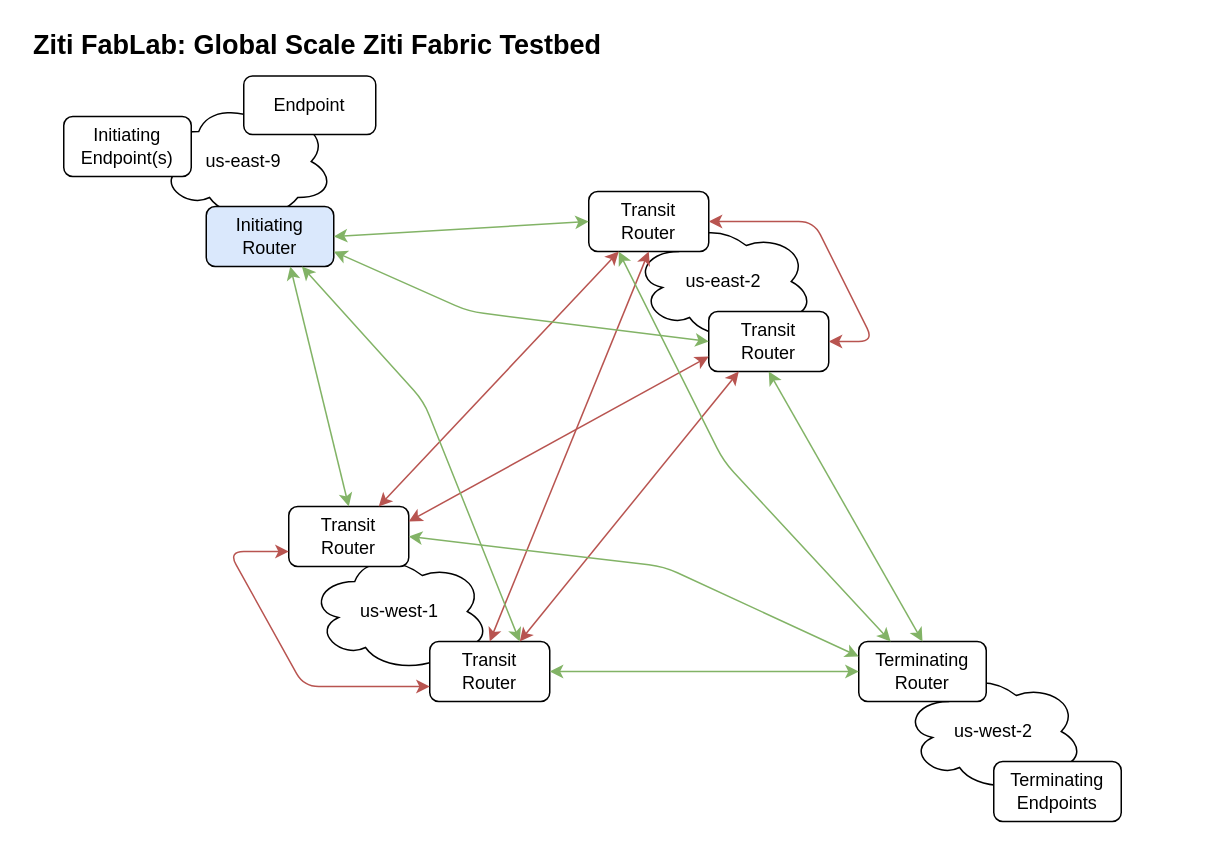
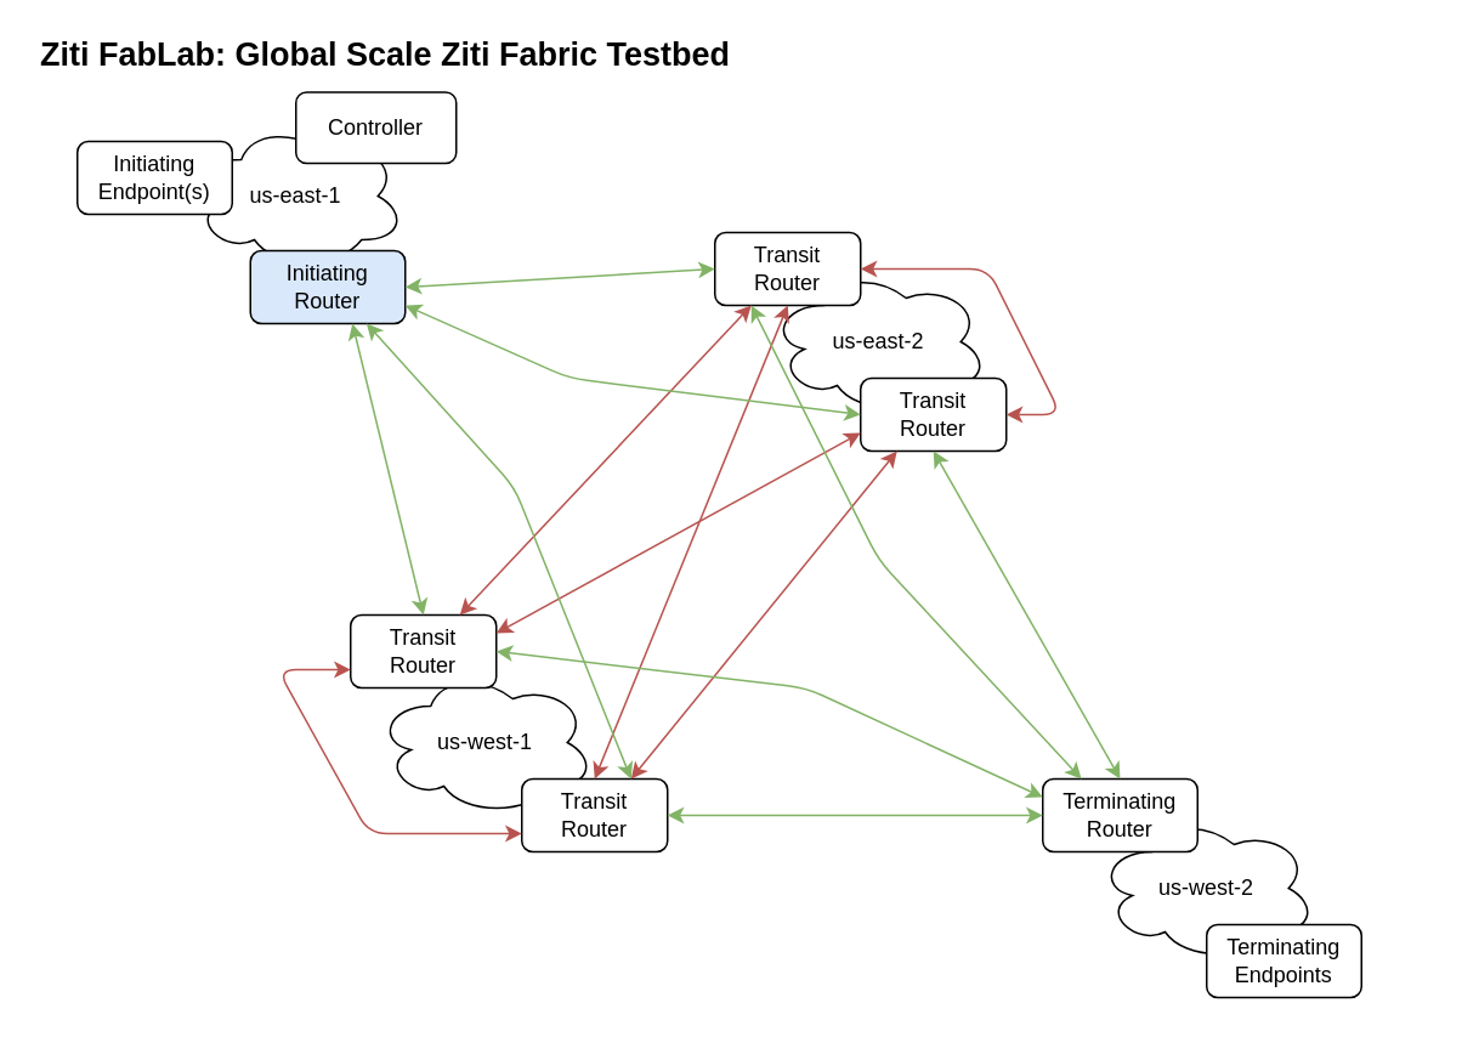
- <mxCell id="3" value="Endpoint" style="rounded=1;whiteSpace=wrap;html=1;" vertex="1" parent="1"><mxGeometry x="162" y="50" width="88" height="39" as="geometry" /></mxCell>
+ <mxCell id="3" value="Controller" style="rounded=1;whiteSpace=wrap;html=1;" vertex="1" parent="1"><mxGeometry x="162" y="50" width="88" height="39" as="geometry" /></mxCell>
- <mxCell id="2" value="us-east-9" style="ellipse;shape=cloud;whiteSpace=wrap;html=1;" vertex="1" parent="1"><mxGeometry x="102" y="67" width="120" height="80" as="geometry" /></mxCell>
+ <mxCell id="2" value="us-east-1" style="ellipse;shape=cloud;whiteSpace=wrap;html=1;" vertex="1" parent="1"><mxGeometry x="102" y="67" width="120" height="80" as="geometry" /></mxCell>
